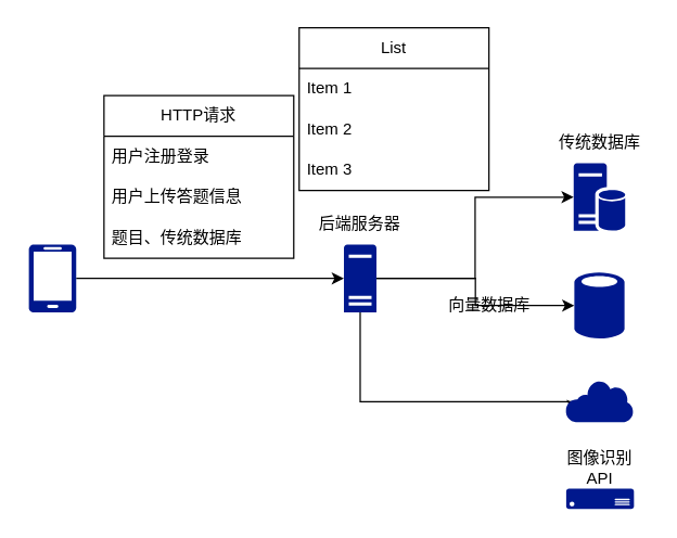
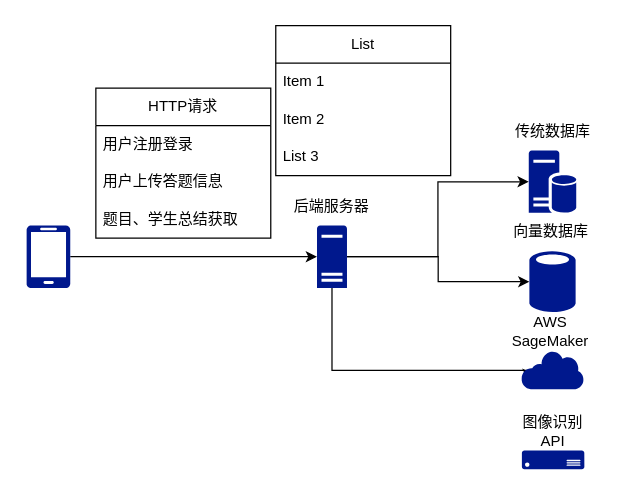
- <mxCell id="22" value="Item 3" style="text;strokeColor=none;fillColor=none;align=left;verticalAlign=middle;spacingLeft=4;spacingRight=4;overflow=hidden;points=[[0,0.5],[1,0.5]];portConstraint=eastwest;rotatable=0;whiteSpace=wrap;html=1;" vertex="1" parent="19"><mxGeometry y="90" width="140" height="30" as="geometry" /></mxCell>
+ <mxCell id="22" value="List 3" style="text;strokeColor=none;fillColor=none;align=left;verticalAlign=middle;spacingLeft=4;spacingRight=4;overflow=hidden;points=[[0,0.5],[1,0.5]];portConstraint=eastwest;rotatable=0;whiteSpace=wrap;html=1;" vertex="1" parent="19"><mxGeometry y="90" width="140" height="30" as="geometry" /></mxCell>
- <mxCell id="18" value="题目、传统数据库" style="text;strokeColor=none;fillColor=none;align=left;verticalAlign=middle;spacingLeft=4;spacingRight=4;overflow=hidden;points=[[0,0.5],[1,0.5]];portConstraint=eastwest;rotatable=0;whiteSpace=wrap;html=1;" vertex="1" parent="15"><mxGeometry y="90" width="140" height="30" as="geometry" /></mxCell>
+ <mxCell id="18" value="题目、学生总结获取" style="text;strokeColor=none;fillColor=none;align=left;verticalAlign=middle;spacingLeft=4;spacingRight=4;overflow=hidden;points=[[0,0.5],[1,0.5]];portConstraint=eastwest;rotatable=0;whiteSpace=wrap;html=1;" vertex="1" parent="15"><mxGeometry y="90" width="140" height="30" as="geometry" /></mxCell>
- <mxCell id="13" value="向量数据库" style="text;html=1;strokeColor=none;fillColor=none;align=center;verticalAlign=middle;whiteSpace=wrap;rounded=0;" vertex="1" parent="1"><mxGeometry x="326.5" y="210" width="66.5" height="30" as="geometry" /></mxCell>
+ <mxCell id="13" value="向量数据库" style="text;html=1;strokeColor=none;fillColor=none;align=center;verticalAlign=middle;whiteSpace=wrap;rounded=0;" vertex="1" parent="1"><mxGeometry x="406.5" y="170" width="66.5" height="30" as="geometry" /></mxCell>
+ <mxCell id="14" value="AWS SageMaker" style="text;html=1;strokeColor=none;fillColor=none;align=center;verticalAlign=middle;whiteSpace=wrap;rounded=0;" vertex="1" parent="1"><mxGeometry x="409.75" y="250" width="60" height="30" as="geometry" /></mxCell>
